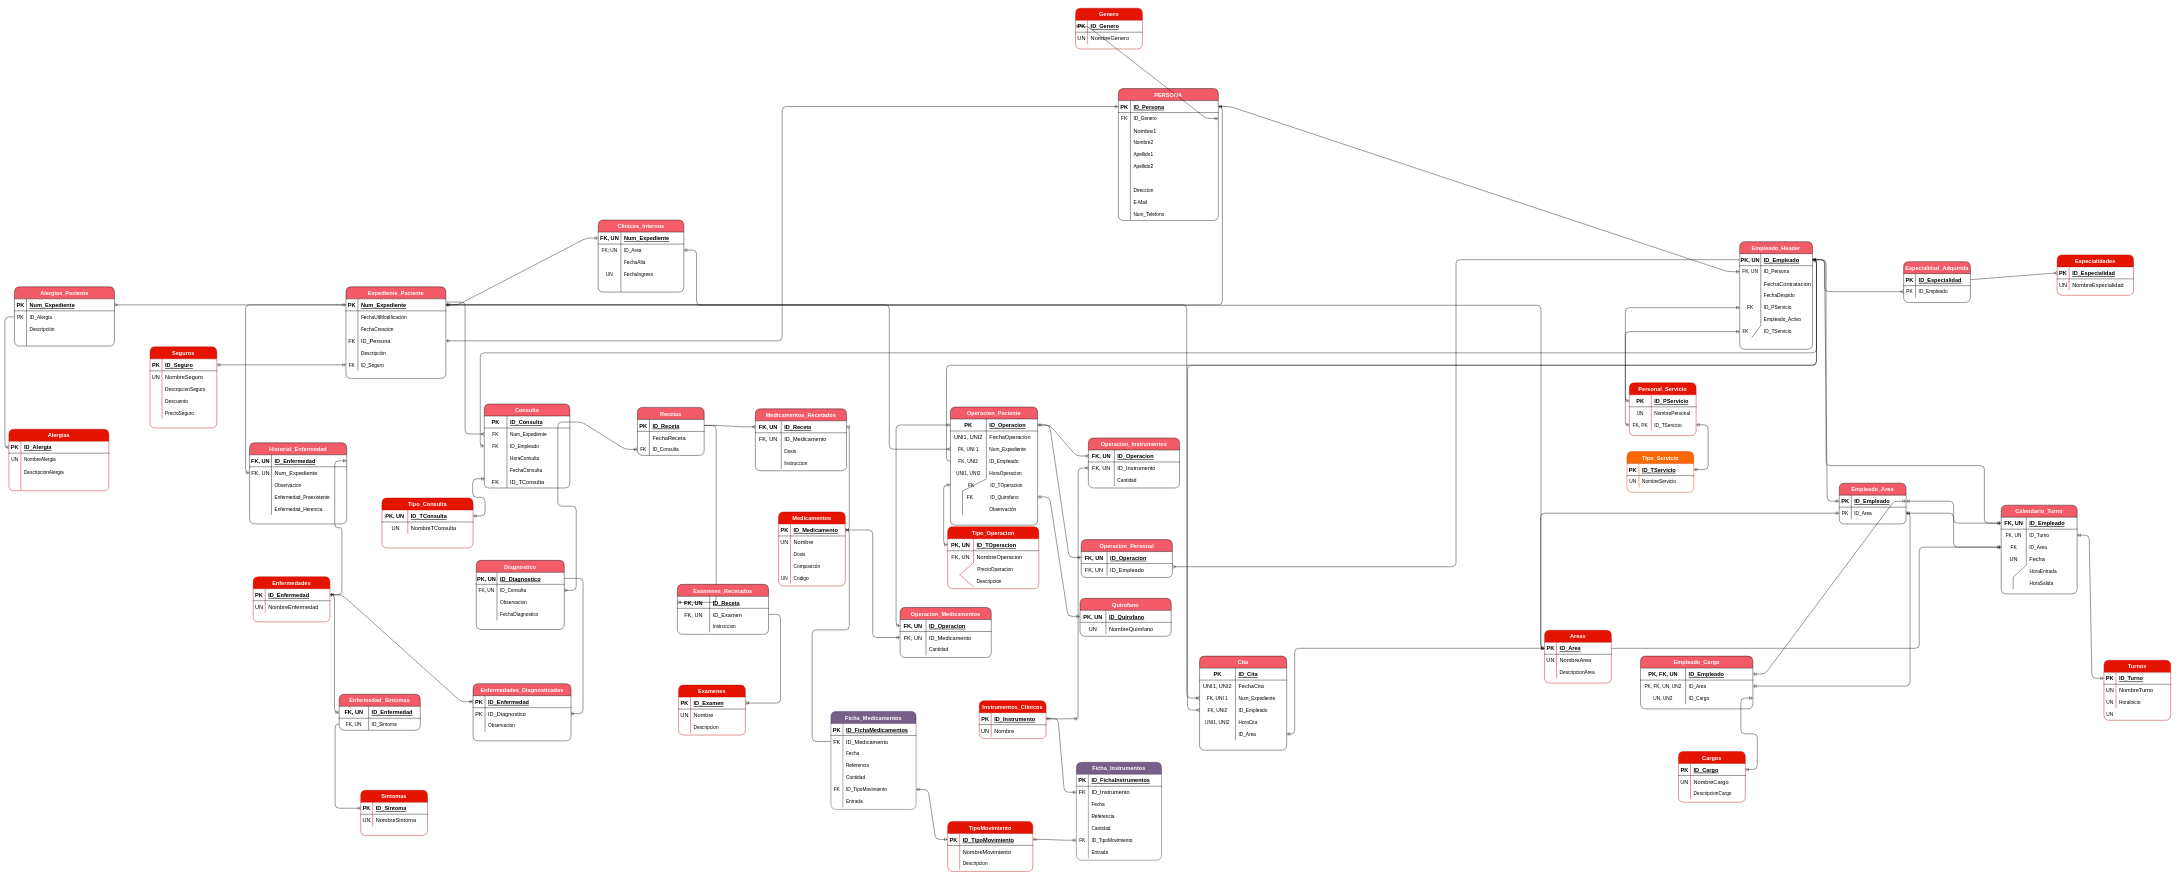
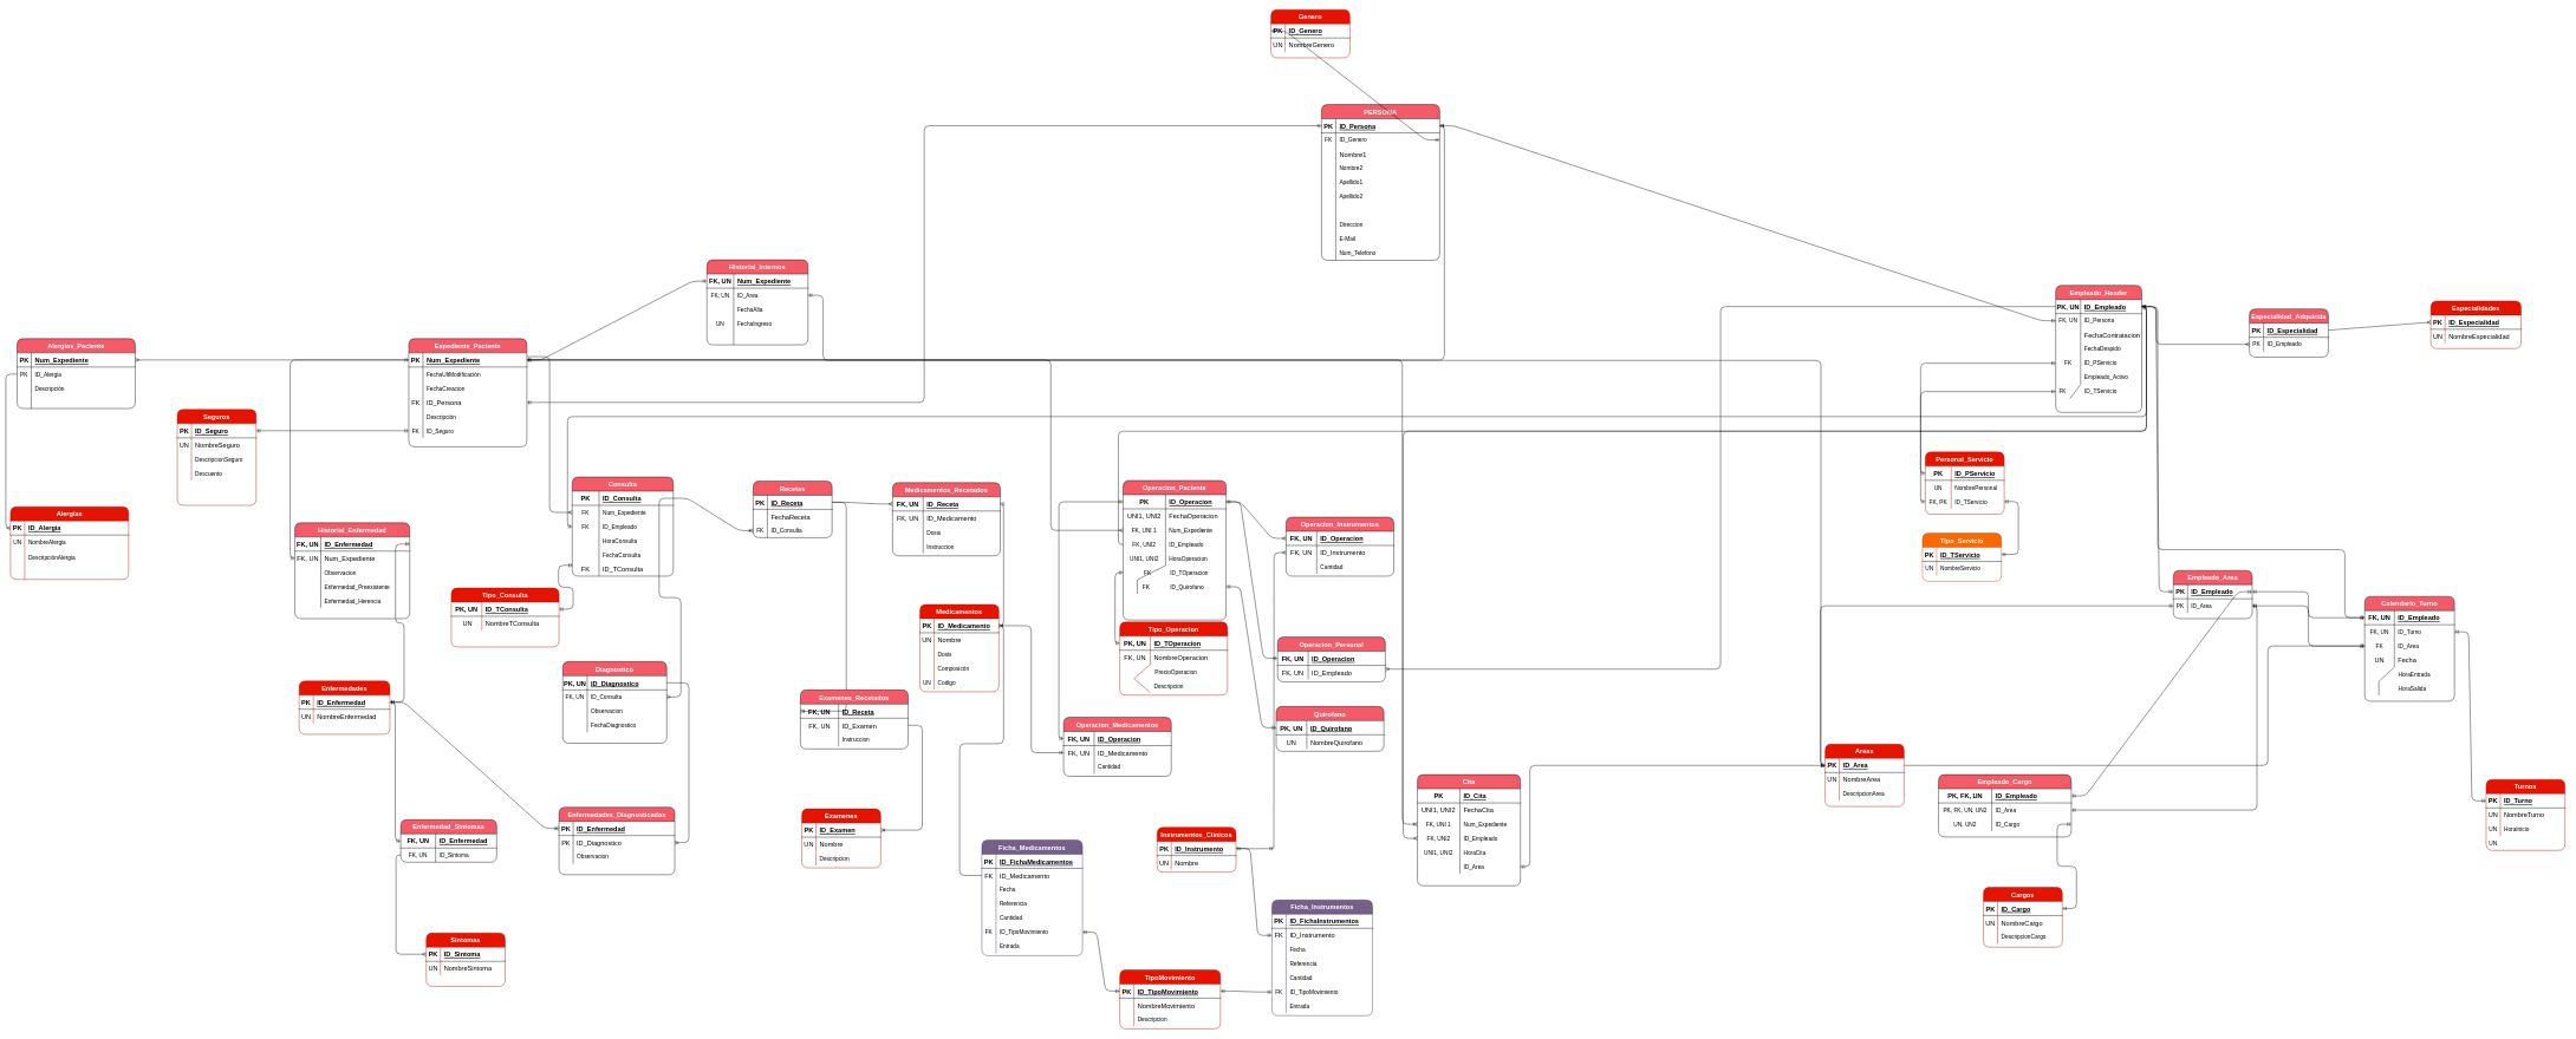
- <mxCell id="405" value="Clinicos_Internos" style="shape=table;startSize=30;container=1;collapsible=1;childLayout=tableLayout;fixedRows=1;rowLines=0;fontStyle=1;align=center;resizeLast=1;fillColor=#F45B69;rounded=1;fontSize=14;fontColor=#FFFFFF;" parent="1" vertex="1"><mxGeometry x="1494" y="550" width="214" height="180" as="geometry"><mxRectangle x="343" y="-396" width="87" height="30" as="alternateBounds" /></mxGeometry></mxCell>
+ <mxCell id="405" value="Historial_Internos" style="shape=table;startSize=30;container=1;collapsible=1;childLayout=tableLayout;fixedRows=1;rowLines=0;fontStyle=1;align=center;resizeLast=1;fillColor=#F45B69;rounded=1;fontSize=14;fontColor=#FFFFFF;" parent="1" vertex="1"><mxGeometry x="1494" y="550" width="214" height="180" as="geometry"><mxRectangle x="343" y="-396" width="87" height="30" as="alternateBounds" /></mxGeometry></mxCell>
- <mxCell id="129" value="PrecioSeguro" style="shape=partialRectangle;connectable=0;fillColor=none;top=0;left=0;bottom=0;right=0;align=left;spacingLeft=6;overflow=hidden;" parent="127" vertex="1"><mxGeometry x="30" width="137" height="30" as="geometry" /></mxCell>
- <mxCell id="262" value="                  Observación" style="shape=partialRectangle;connectable=0;fillColor=none;top=0;left=0;bottom=0;right=0;align=left;spacingLeft=6;overflow=hidden;" vertex="1" parent="260"><mxGeometry x="30" width="188" height="30" as="geometry" /></mxCell>
